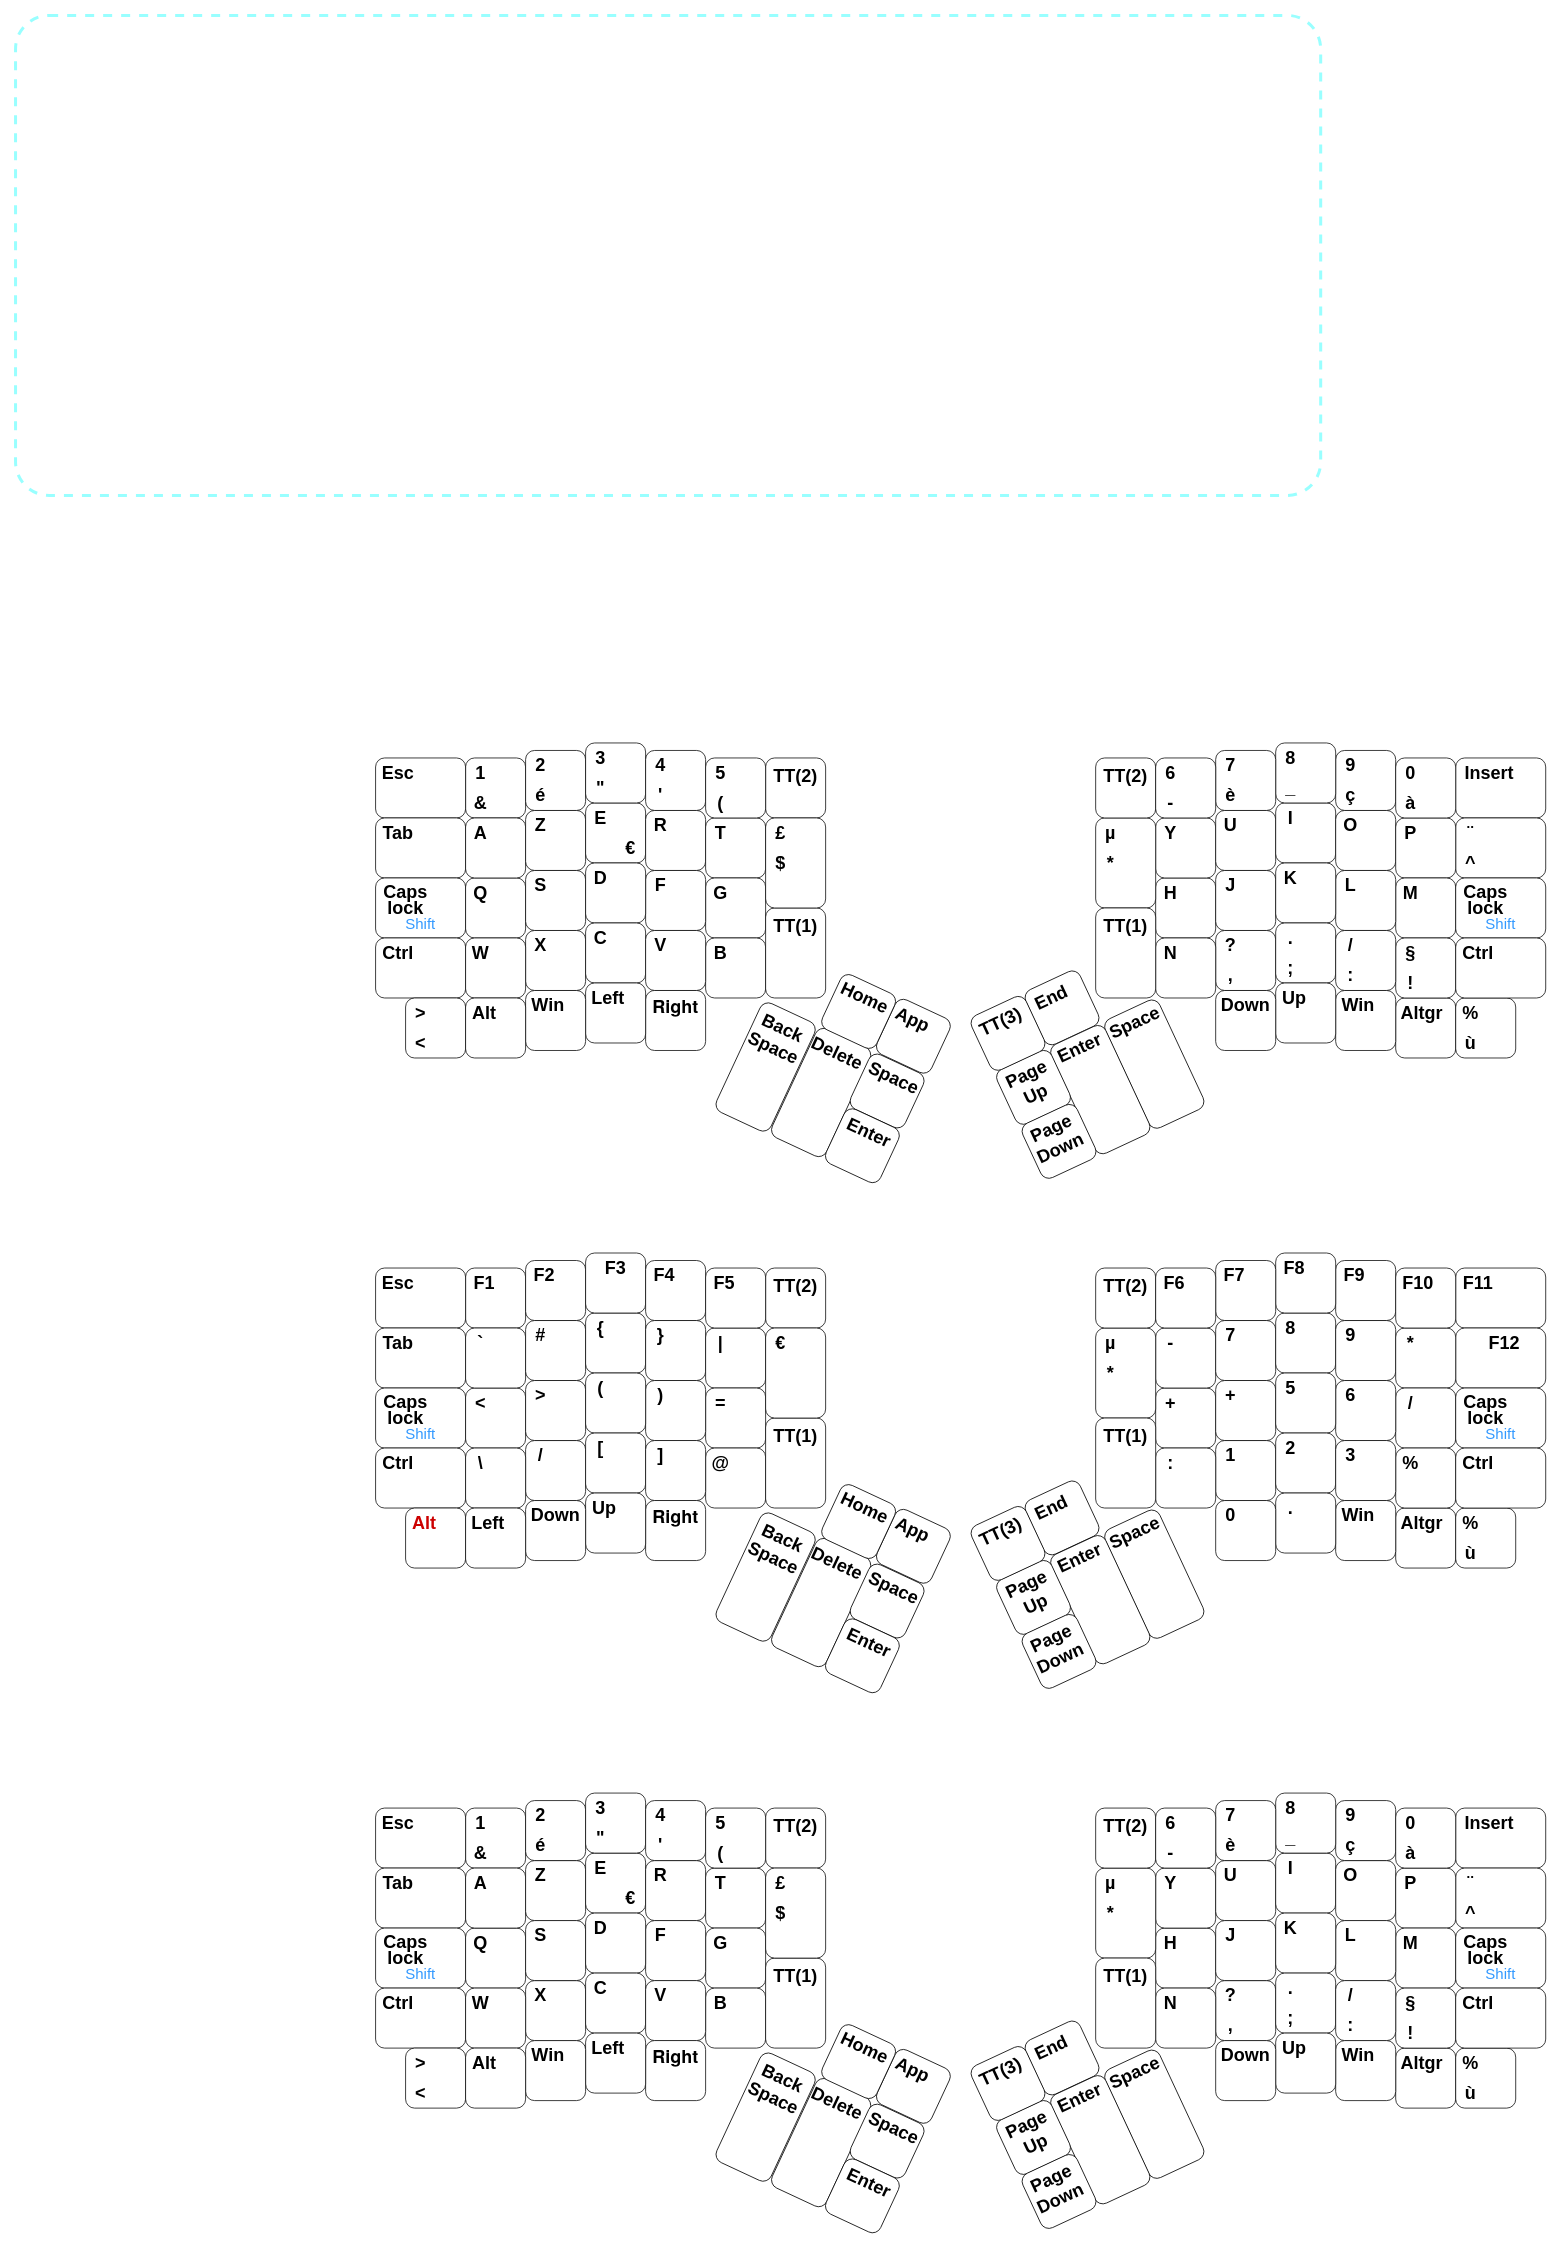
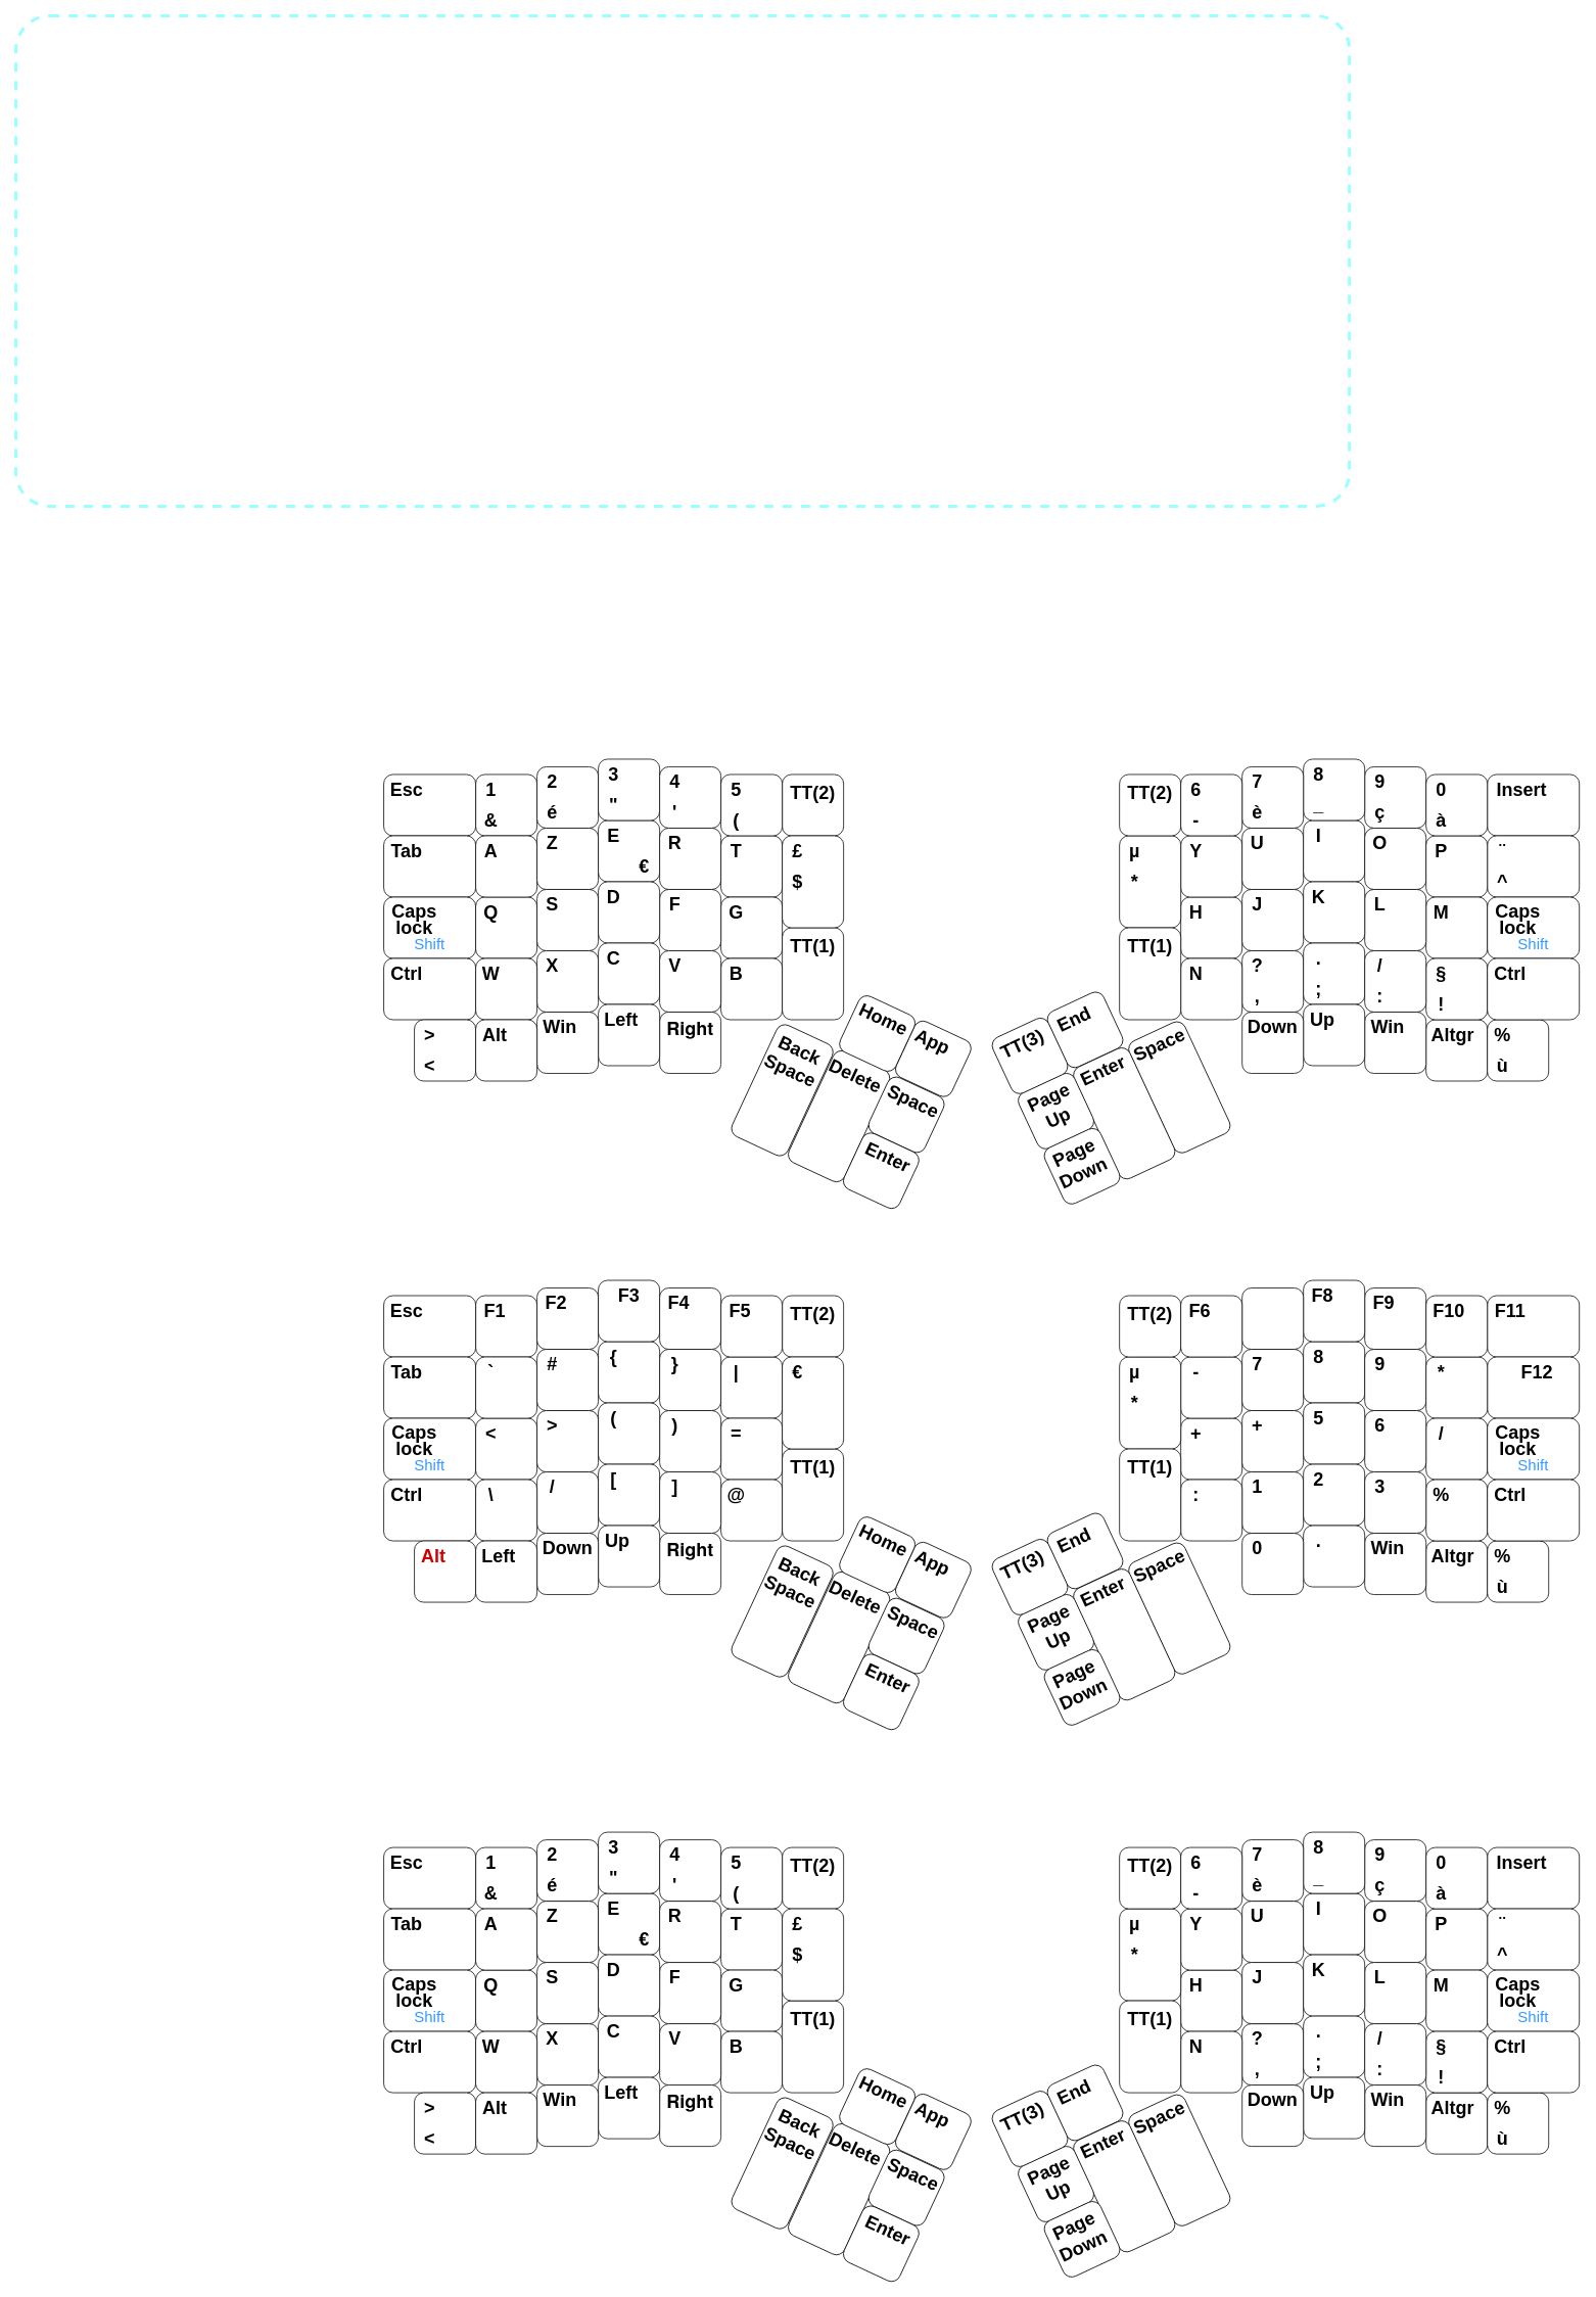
- <mxCell id="481" value="&lt;span style=&quot;font-size: 24px&quot;&gt;&lt;b&gt;F7&lt;/b&gt;&lt;/span&gt;" style="text;html=1;strokeColor=none;fillColor=none;align=center;verticalAlign=middle;whiteSpace=wrap;rounded=0;" vertex="1" parent="479"><mxGeometry x="10" y="10" width="30" height="20" as="geometry" /></mxCell>
